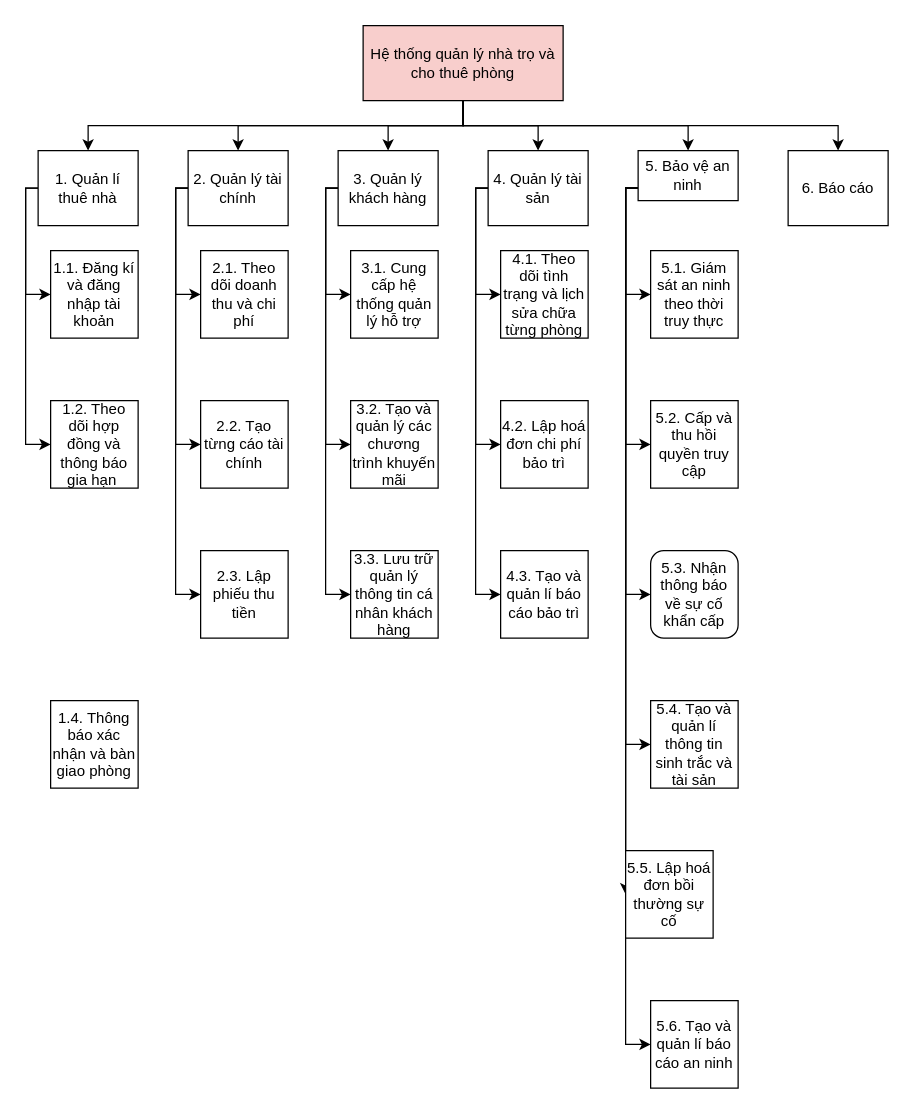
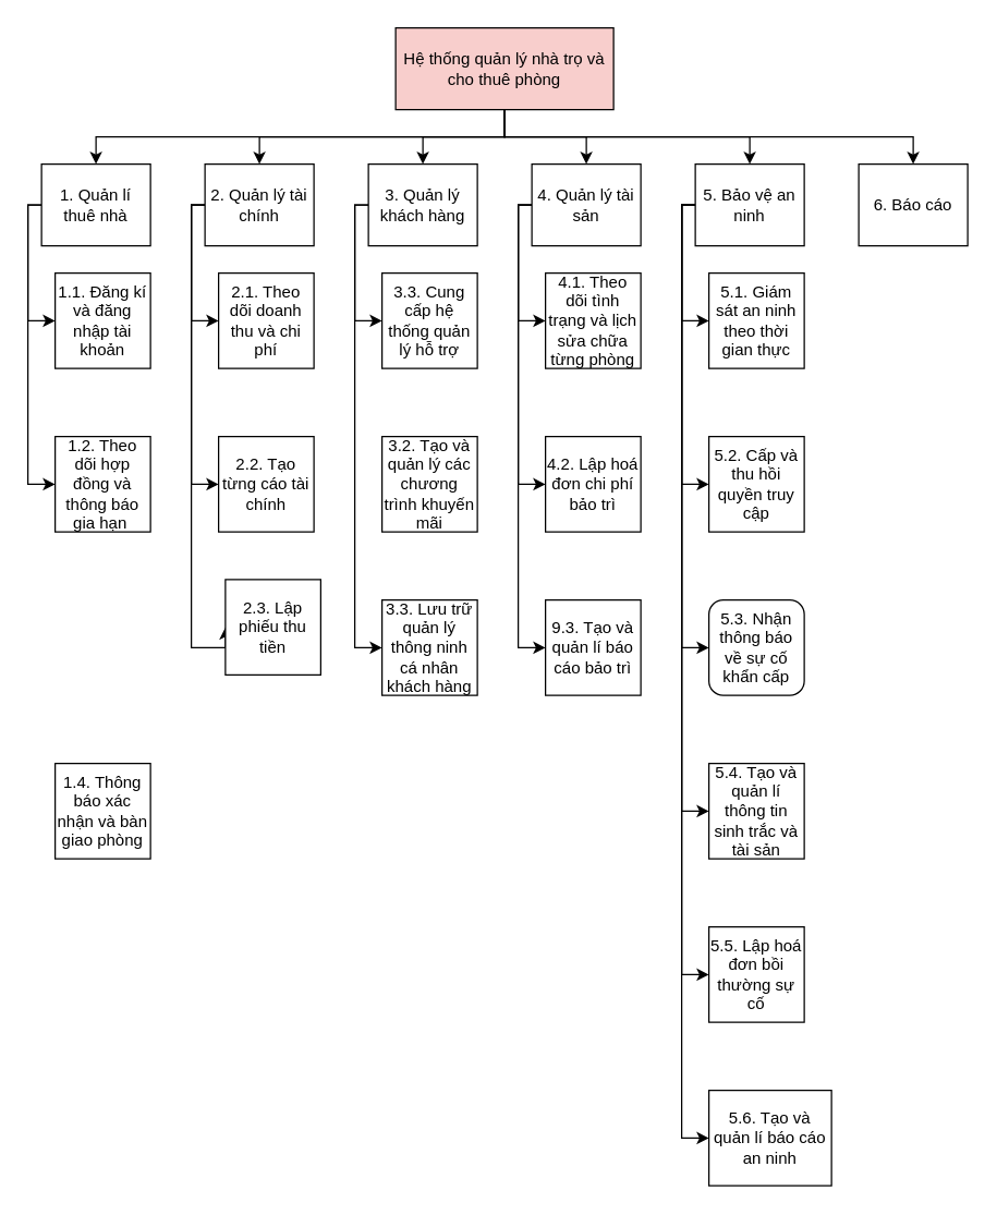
- <mxCell id="23" value="5. Bảo vệ an ninh" style="rounded=0;whiteSpace=wrap;html=1;" parent="1" vertex="1"><mxGeometry x="510" y="120" width="80" height="40" as="geometry" /></mxCell>
+ <mxCell id="23" value="5. Bảo vệ an ninh" style="rounded=0;whiteSpace=wrap;html=1;" parent="1" vertex="1"><mxGeometry x="510" y="120" width="80" height="60" as="geometry" /></mxCell>
- <mxCell id="40" value="3.1. Cung cấp hệ thống quản lý hỗ trợ" style="whiteSpace=wrap;html=1;aspect=fixed;" parent="1" vertex="1"><mxGeometry x="280" y="200" width="70" height="70" as="geometry" /></mxCell>
+ <mxCell id="40" value="3.3. Cung cấp hệ thống quản lý hỗ trợ" style="whiteSpace=wrap;html=1;aspect=fixed;" parent="1" vertex="1"><mxGeometry x="280" y="200" width="70" height="70" as="geometry" /></mxCell>
- <mxCell id="49" value="5.1. Giám sát an ninh theo thời truy thực" style="whiteSpace=wrap;html=1;aspect=fixed;" parent="1" vertex="1"><mxGeometry x="520" y="200" width="70" height="70" as="geometry" /></mxCell>
+ <mxCell id="49" value="5.1. Giám sát an ninh theo thời gian thực" style="whiteSpace=wrap;html=1;aspect=fixed;" parent="1" vertex="1"><mxGeometry x="520" y="200" width="70" height="70" as="geometry" /></mxCell>
- <mxCell id="10" style="edgeStyle=orthogonalEdgeStyle;rounded=0;orthogonalLoop=1;jettySize=auto;html=1;entryX=0;entryY=0.5;entryDx=0;entryDy=0;" parent="1" source="12" target="39" edge="1"><mxGeometry relative="1" as="geometry"><Array as="points"><mxPoint x="260" y="150" /><mxPoint x="260" y="355" /></Array></mxGeometry></mxCell>
- <mxCell id="35" value="2.3. Lập phiếu thu tiền" style="whiteSpace=wrap;html=1;aspect=fixed;" parent="1" vertex="1"><mxGeometry x="160" y="440" width="70" height="70" as="geometry" /></mxCell>
+ <mxCell id="35" value="2.3. Lập phiếu thu tiền" style="whiteSpace=wrap;html=1;aspect=fixed;" parent="1" vertex="1"><mxGeometry x="165" y="425" width="70" height="70" as="geometry" /></mxCell>
- <mxCell id="38" value="3.3. Lưu trữ quản lý thông tin cá nhân khách hàng" style="whiteSpace=wrap;html=1;aspect=fixed;" parent="1" vertex="1"><mxGeometry x="280" y="440" width="70" height="70" as="geometry" /></mxCell>
+ <mxCell id="38" value="3.3. Lưu trữ quản lý thông ninh cá nhân khách hàng" style="whiteSpace=wrap;html=1;aspect=fixed;" parent="1" vertex="1"><mxGeometry x="280" y="440" width="70" height="70" as="geometry" /></mxCell>
- <mxCell id="41" value="4.3. Tạo và quản lí báo cáo bảo trì" style="whiteSpace=wrap;html=1;aspect=fixed;" parent="1" vertex="1"><mxGeometry x="400" y="440" width="70" height="70" as="geometry" /></mxCell>
+ <mxCell id="41" value="9.3. Tạo và quản lí báo cáo bảo trì" style="whiteSpace=wrap;html=1;aspect=fixed;" parent="1" vertex="1"><mxGeometry x="400" y="440" width="70" height="70" as="geometry" /></mxCell>
- <mxCell id="45" value="5.5. Lập hoá đơn bồi thường sự cố" style="whiteSpace=wrap;html=1;aspect=fixed;" parent="1" vertex="1"><mxGeometry x="500" y="680" width="70" height="70" as="geometry" /></mxCell>
+ <mxCell id="45" value="5.5. Lập hoá đơn bồi thường sự cố" style="whiteSpace=wrap;html=1;aspect=fixed;" parent="1" vertex="1"><mxGeometry x="520" y="680" width="70" height="70" as="geometry" /></mxCell>
- <mxCell id="44" value="5.6. Tạo và quản lí báo cáo an ninh" style="whiteSpace=wrap;html=1;aspect=fixed;" parent="1" vertex="1"><mxGeometry x="520" y="800" width="70" height="70" as="geometry" /></mxCell>
+ <mxCell id="44" value="5.6. Tạo và quản lí báo cáo an ninh" style="whiteSpace=wrap;html=1;aspect=fixed;" parent="1" vertex="1"><mxGeometry x="520" y="800" width="90" height="70" as="geometry" /></mxCell>
